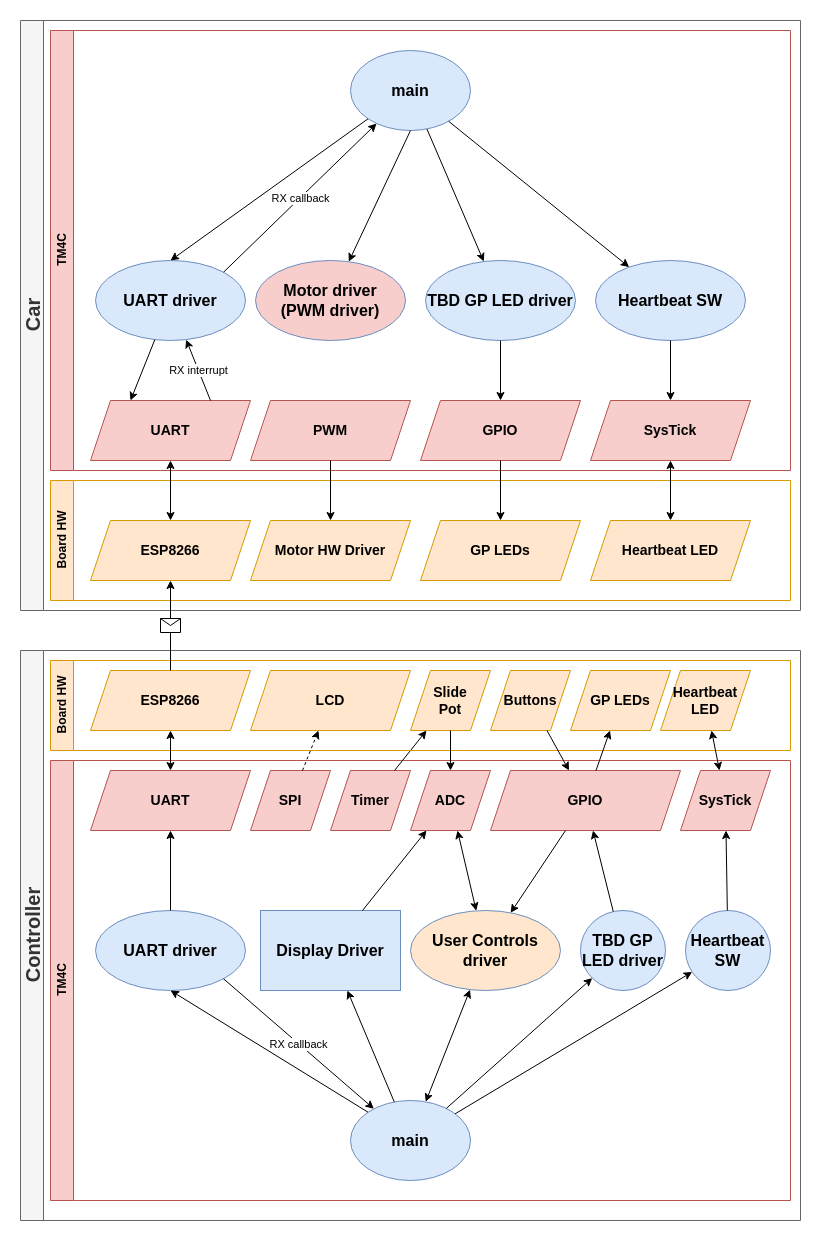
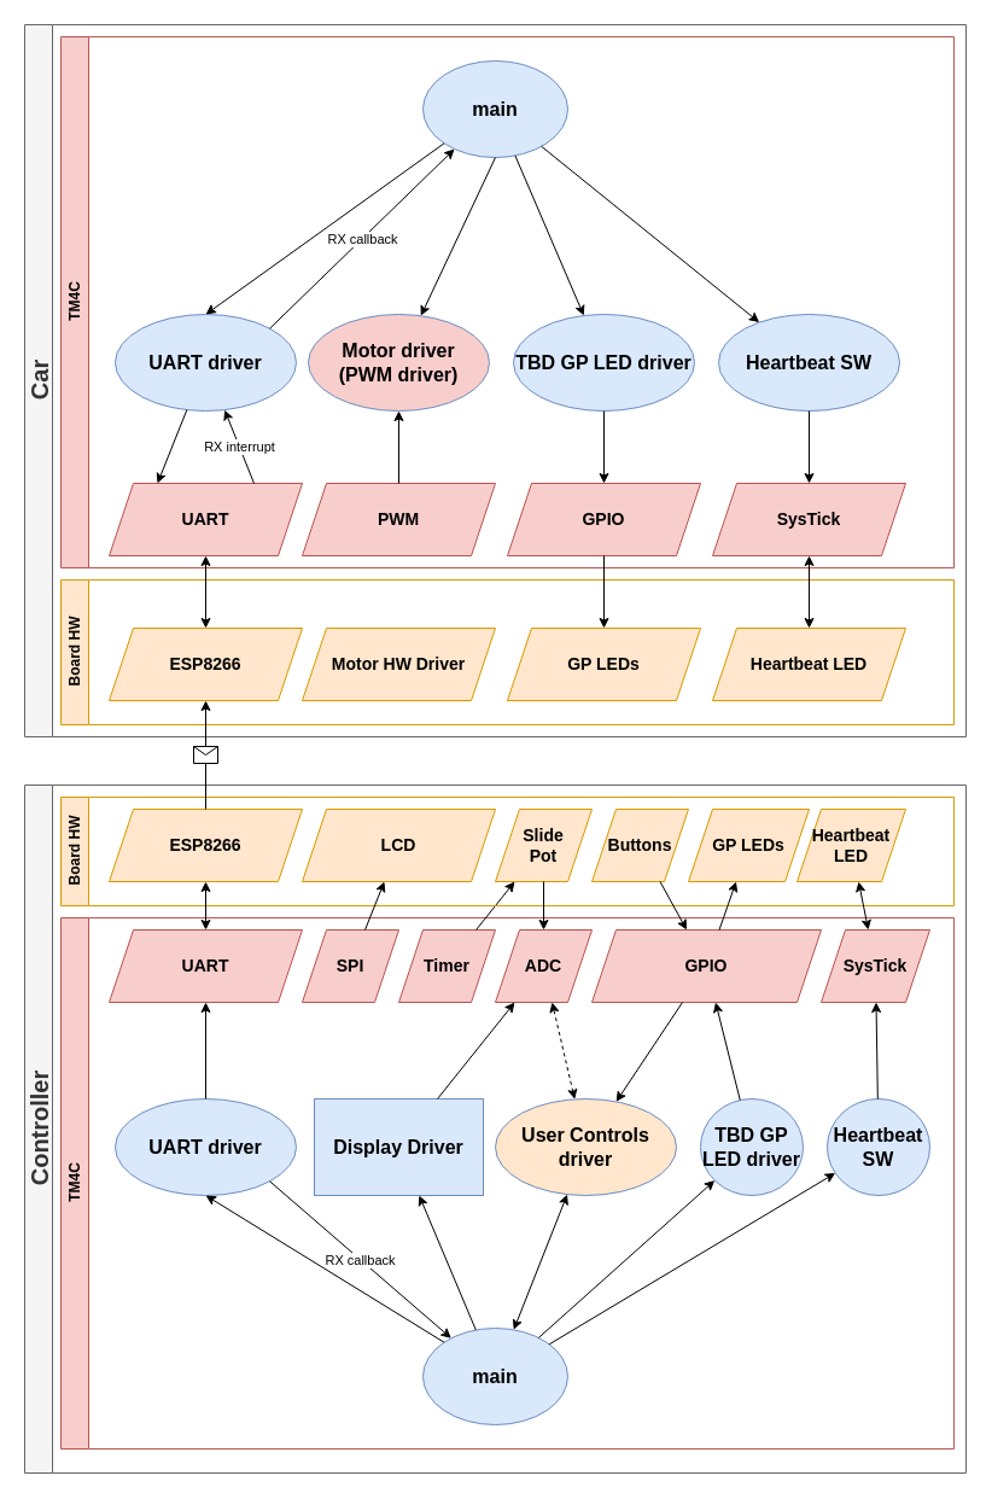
- <mxCell id="30" value="" style="endArrow=classic;html=1;rounded=0;" edge="1" parent="2" source="19" target="5"><mxGeometry width="50" height="50" relative="1" as="geometry"><mxPoint x="309.63" y="450" as="sourcePoint" /><mxPoint x="309.63" y="510" as="targetPoint" /></mxGeometry></mxCell>
+ <mxCell id="30" value="" style="endArrow=classic;html=1;rounded=0;" edge="1" parent="2" source="19" target="18"><mxGeometry width="50" height="50" relative="1" as="geometry"><mxPoint x="309.63" y="450" as="sourcePoint" /><mxPoint x="309.63" y="510" as="targetPoint" /></mxGeometry></mxCell>
- <mxCell id="73" value="" style="endArrow=classic;html=1;rounded=0;dashed=1;" edge="1" parent="33" source="59" target="63"><mxGeometry width="50" height="50" relative="1" as="geometry"><mxPoint x="310" y="300" as="sourcePoint" /><mxPoint x="288" y="220" as="targetPoint" /></mxGeometry></mxCell>
+ <mxCell id="73" value="" style="endArrow=classic;html=1;rounded=0;" edge="1" parent="33" source="59" target="63"><mxGeometry width="50" height="50" relative="1" as="geometry"><mxPoint x="310" y="300" as="sourcePoint" /><mxPoint x="288" y="220" as="targetPoint" /></mxGeometry></mxCell>
- <mxCell id="52" value="" style="endArrow=classic;startArrow=classic;html=1;rounded=0;" edge="1" parent="34" source="51" target="50"><mxGeometry width="50" height="50" relative="1" as="geometry"><mxPoint x="270" y="50" as="sourcePoint" /><mxPoint x="320" as="targetPoint" /></mxGeometry></mxCell>
+ <mxCell id="52" value="" style="endArrow=classic;startArrow=classic;html=1;rounded=0;dashed=1;" edge="1" parent="34" source="51" target="50"><mxGeometry width="50" height="50" relative="1" as="geometry"><mxPoint x="270" y="50" as="sourcePoint" /><mxPoint x="320" as="targetPoint" /></mxGeometry></mxCell>
